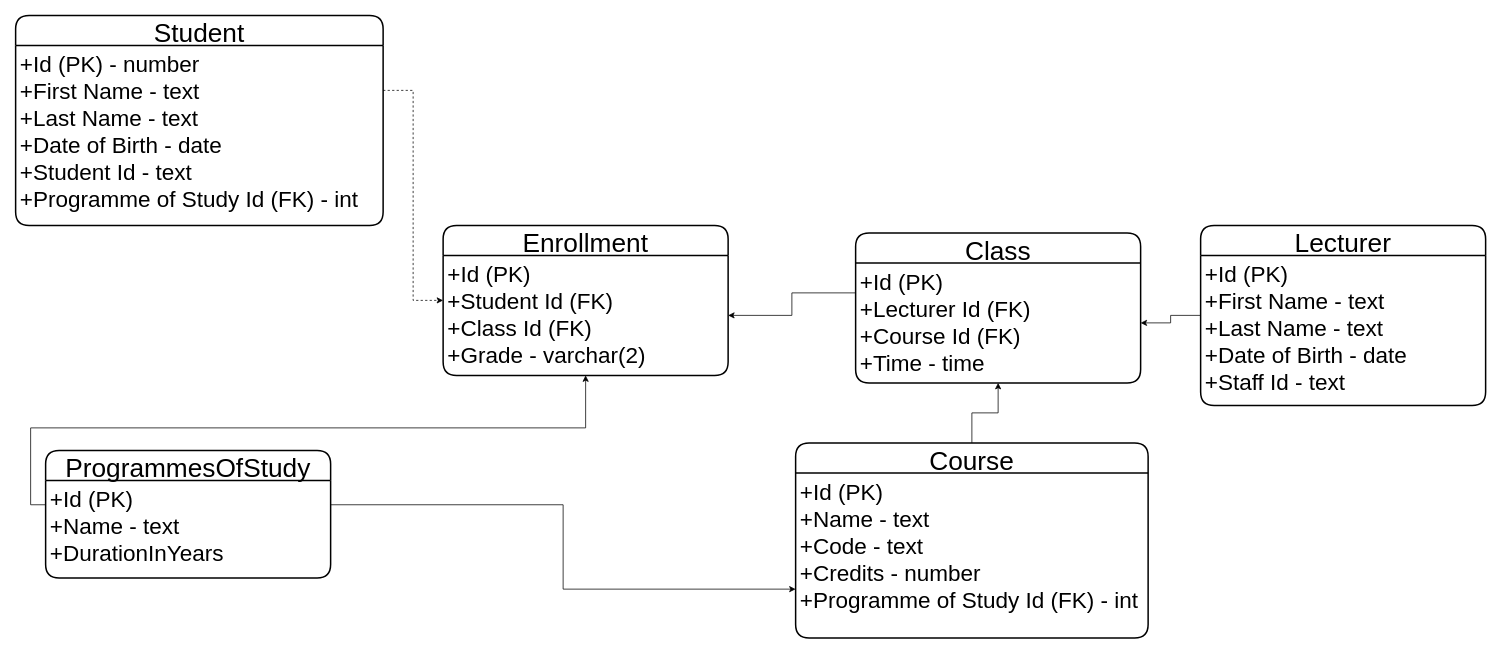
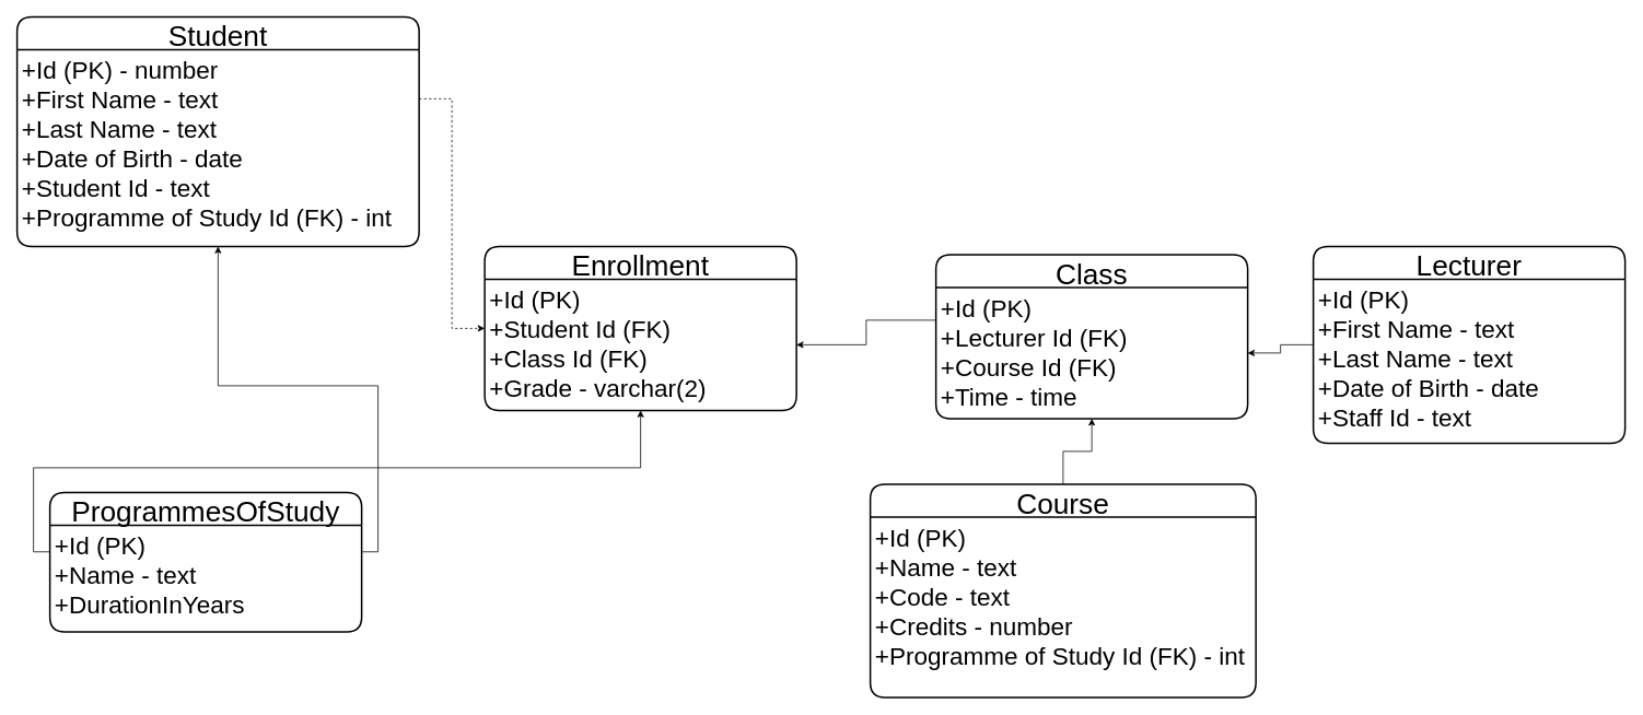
- <mxCell id="13" style="edgeStyle=orthogonalEdgeStyle;rounded=0;orthogonalLoop=1;jettySize=auto;html=1;exitX=1;exitY=0.25;exitDx=0;exitDy=0;entryX=0;entryY=0.75;entryDx=0;entryDy=0;" edge="1" parent="1" source="8" target="10"><mxGeometry relative="1" as="geometry" /></mxCell>
+ <mxCell id="13" style="edgeStyle=orthogonalEdgeStyle;rounded=0;orthogonalLoop=1;jettySize=auto;html=1;exitX=1;exitY=0.25;exitDx=0;exitDy=0;" edge="1" parent="1" source="8" target="3"><mxGeometry relative="1" as="geometry" /></mxCell>
